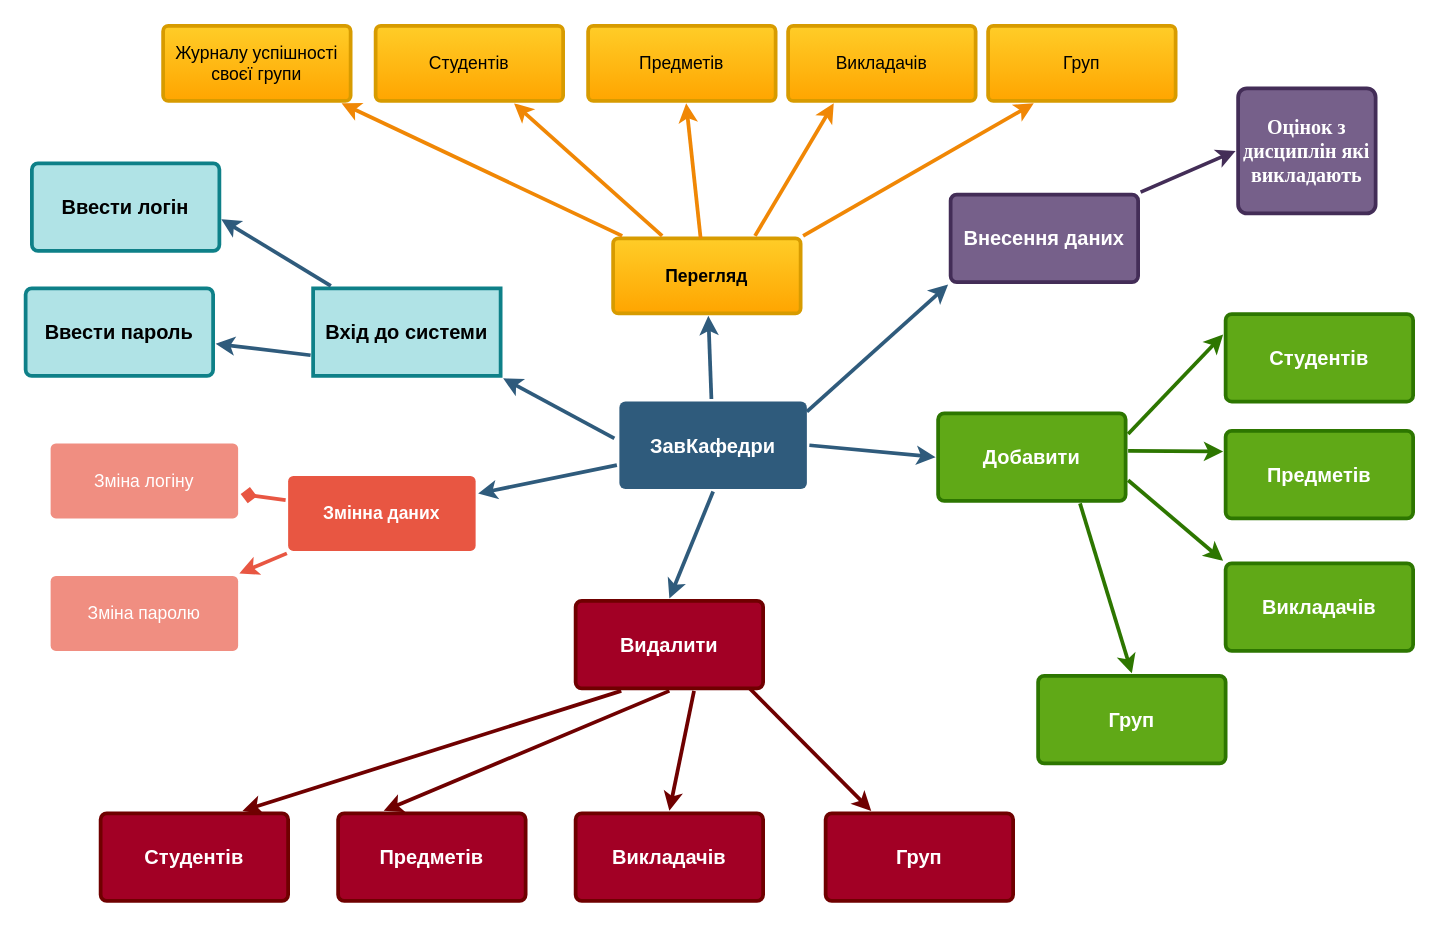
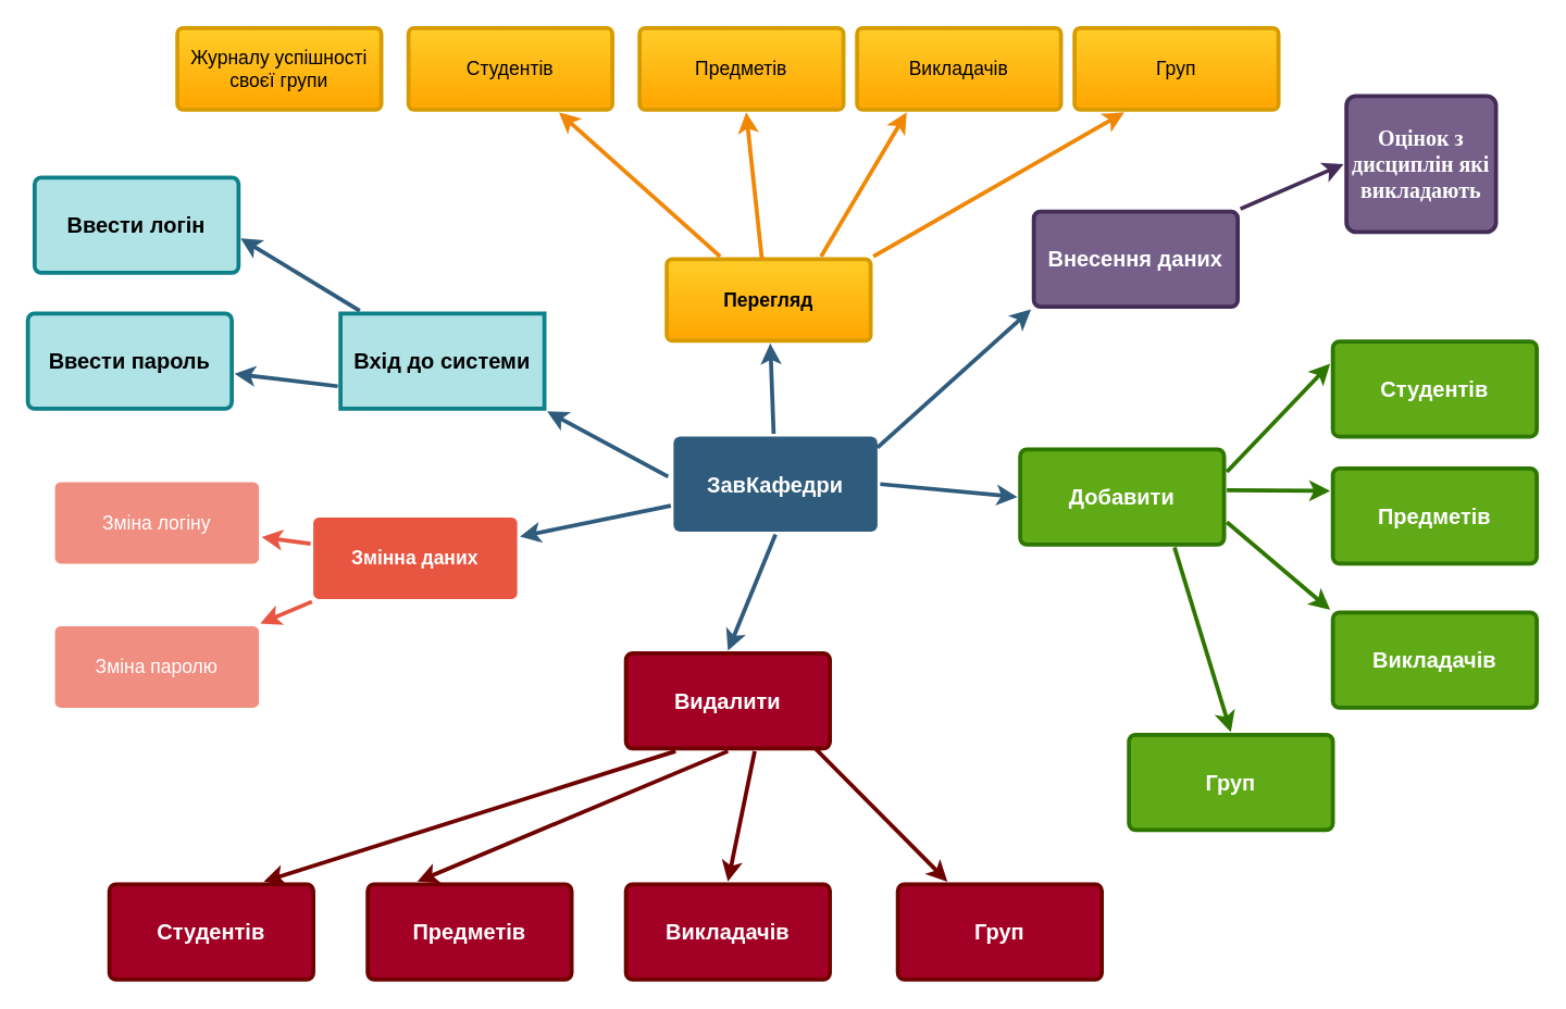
- <mxCell id="33" value="" style="edgeStyle=none;rounded=0;jumpStyle=none;html=1;shadow=0;labelBackgroundColor=none;startArrow=none;startFill=0;endArrow=classic;endFill=1;jettySize=auto;orthogonalLoop=1;strokeColor=#F08705;strokeWidth=3;fontFamily=Helvetica;fontSize=14;fontColor=#FFFFFF;spacing=5;" parent="1" source="25" target="32" edge="1"><mxGeometry relative="1" as="geometry" /></mxCell>
- <mxCell id="20" value="" style="edgeStyle=none;rounded=1;jumpStyle=none;html=1;shadow=0;labelBackgroundColor=none;startArrow=none;startFill=0;jettySize=auto;orthogonalLoop=1;strokeColor=#E85642;strokeWidth=3;fontFamily=Helvetica;fontSize=14;fontColor=#FFFFFF;spacing=5;fontStyle=1;fillColor=#b0e3e6;endArrow=diamond;" parent="1" source="22" target="24" edge="1"><mxGeometry relative="1" as="geometry" /></mxCell>
+ <mxCell id="20" value="" style="edgeStyle=none;rounded=1;jumpStyle=none;html=1;shadow=0;labelBackgroundColor=none;startArrow=none;startFill=0;jettySize=auto;orthogonalLoop=1;strokeColor=#E85642;strokeWidth=3;fontFamily=Helvetica;fontSize=14;fontColor=#FFFFFF;spacing=5;fontStyle=1;fillColor=#b0e3e6;" parent="1" source="22" target="24" edge="1"><mxGeometry relative="1" as="geometry" /></mxCell>
